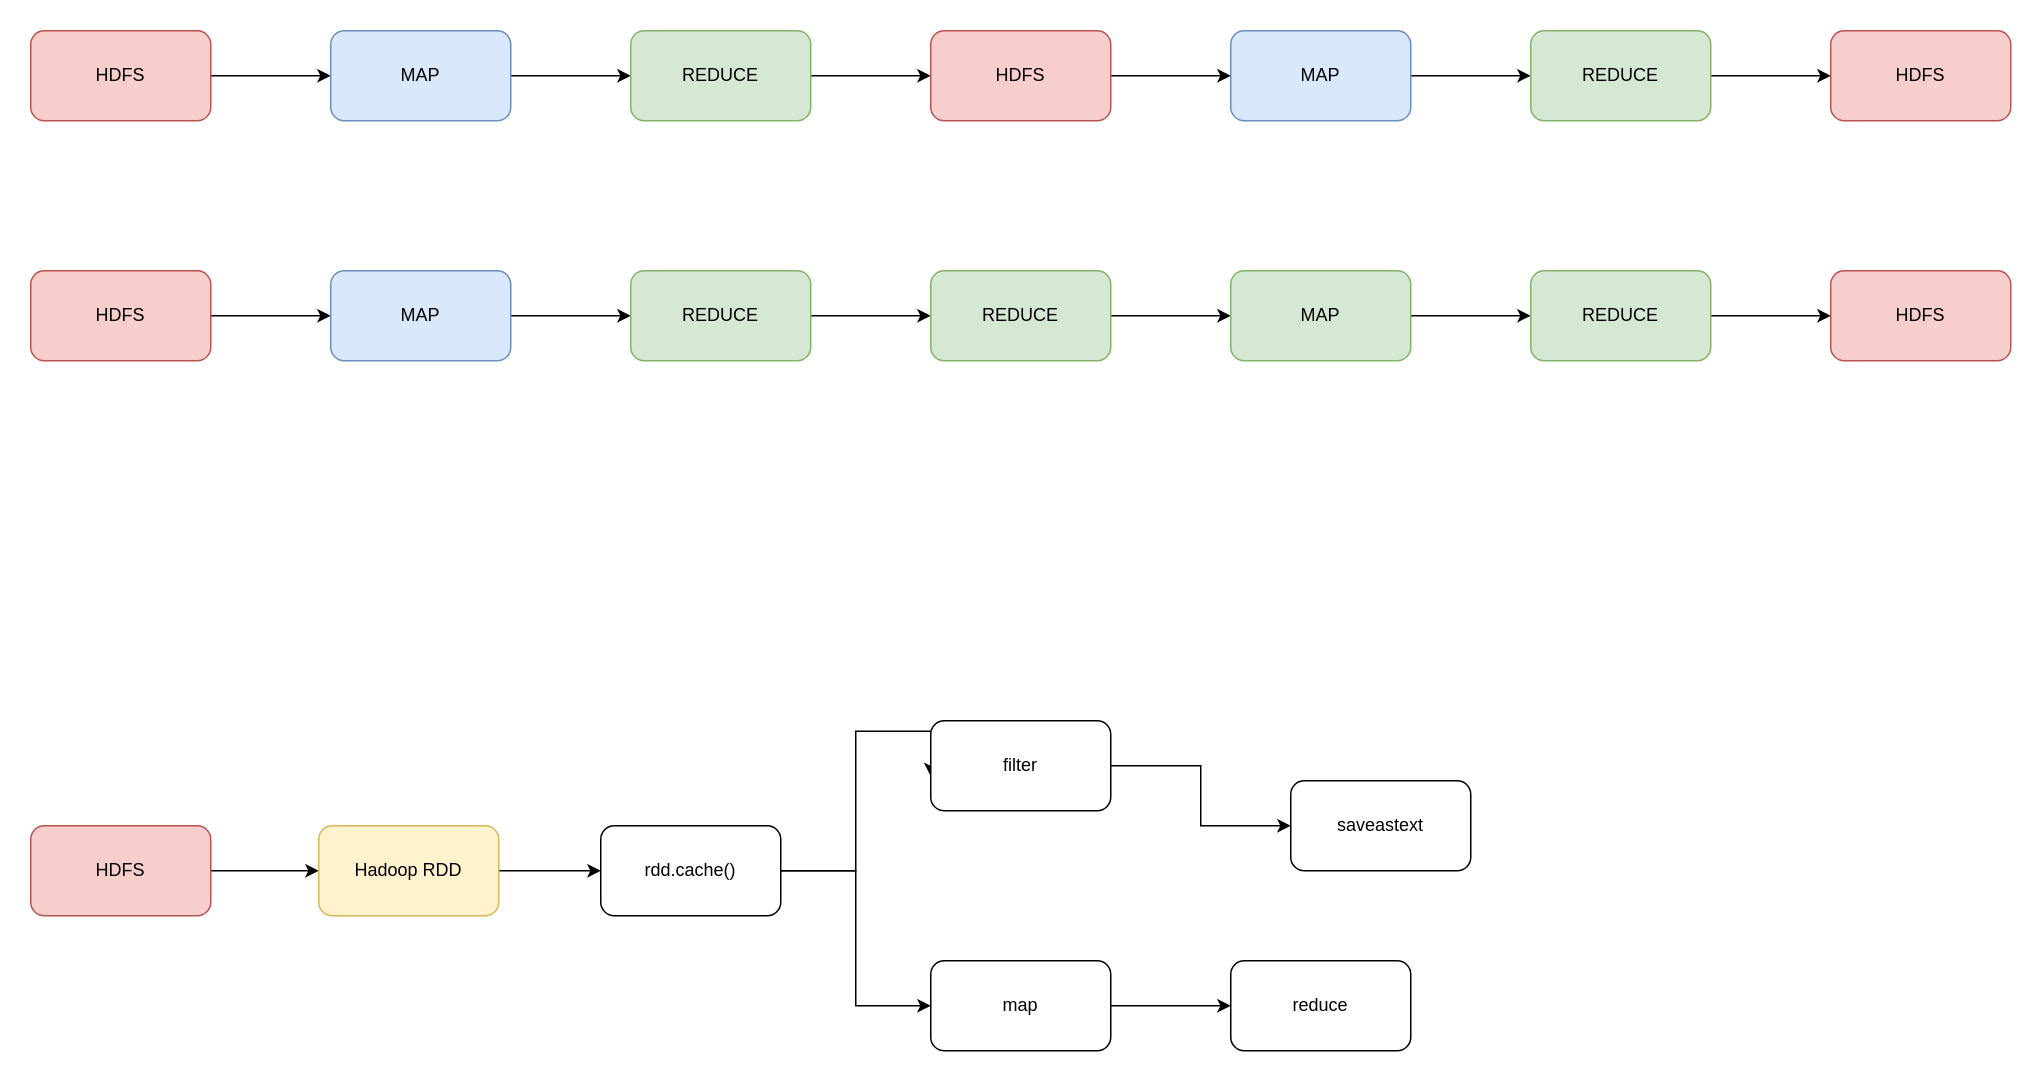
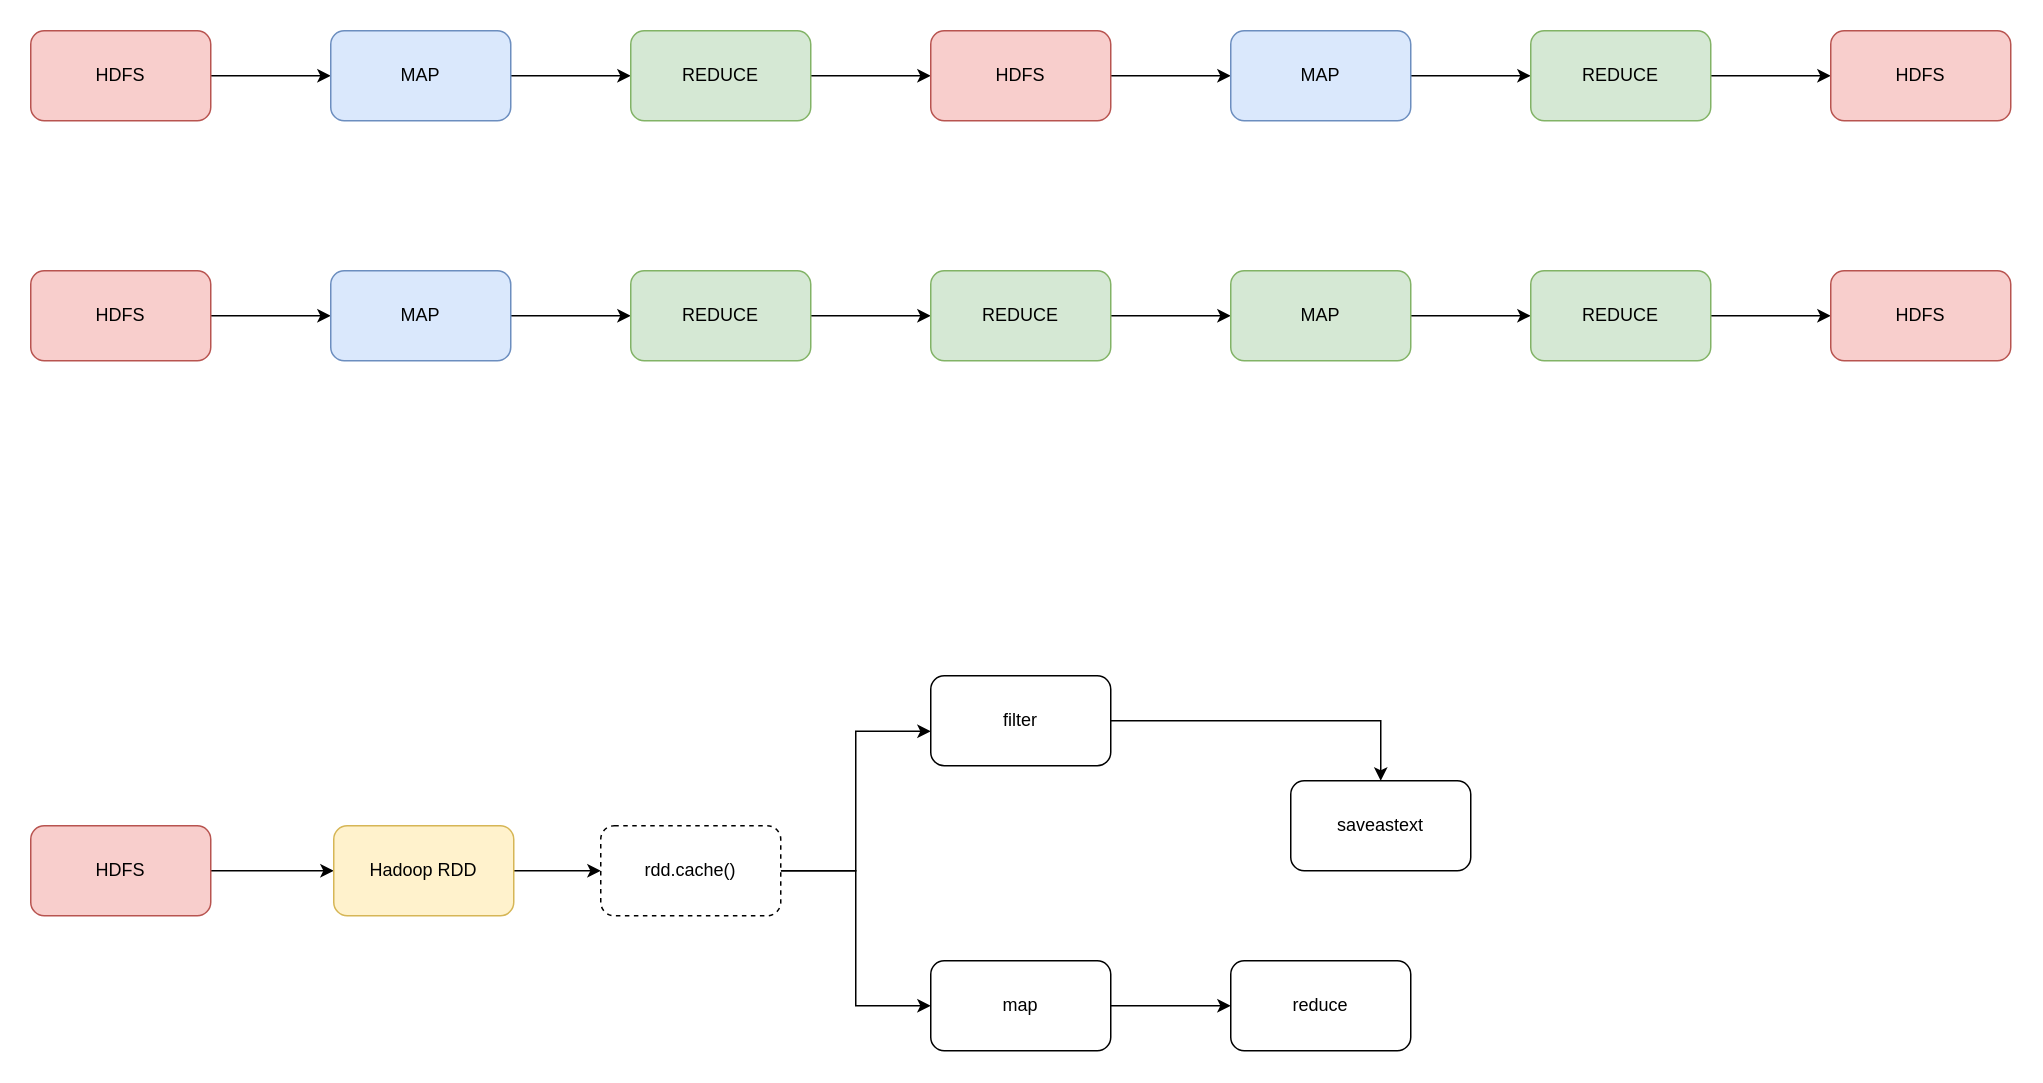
- <mxCell id="39" value="filter" style="rounded=1;whiteSpace=wrap;html=1;" parent="1" vertex="1"><mxGeometry x="620" y="480" width="120" height="60" as="geometry" /></mxCell>
+ <mxCell id="39" value="filter" style="rounded=1;whiteSpace=wrap;html=1;" parent="1" vertex="1"><mxGeometry x="620" y="450" width="120" height="60" as="geometry" /></mxCell>
- <mxCell id="31" value="Hadoop RDD" style="rounded=1;whiteSpace=wrap;html=1;fillColor=#fff2cc;strokeColor=#d6b656;" parent="1" vertex="1"><mxGeometry x="212" y="550" width="120" height="60" as="geometry" /></mxCell>
+ <mxCell id="31" value="Hadoop RDD" style="rounded=1;whiteSpace=wrap;html=1;fillColor=#fff2cc;strokeColor=#d6b656;" parent="1" vertex="1"><mxGeometry x="222" y="550" width="120" height="60" as="geometry" /></mxCell>
- <mxCell id="34" value="rdd.cache()" style="rounded=1;whiteSpace=wrap;html=1;" parent="1" vertex="1"><mxGeometry x="400" y="550" width="120" height="60" as="geometry" /></mxCell>
+ <mxCell id="34" value="rdd.cache()" style="rounded=1;whiteSpace=wrap;html=1;dashed=1;" parent="1" vertex="1"><mxGeometry x="400" y="550" width="120" height="60" as="geometry" /></mxCell>
